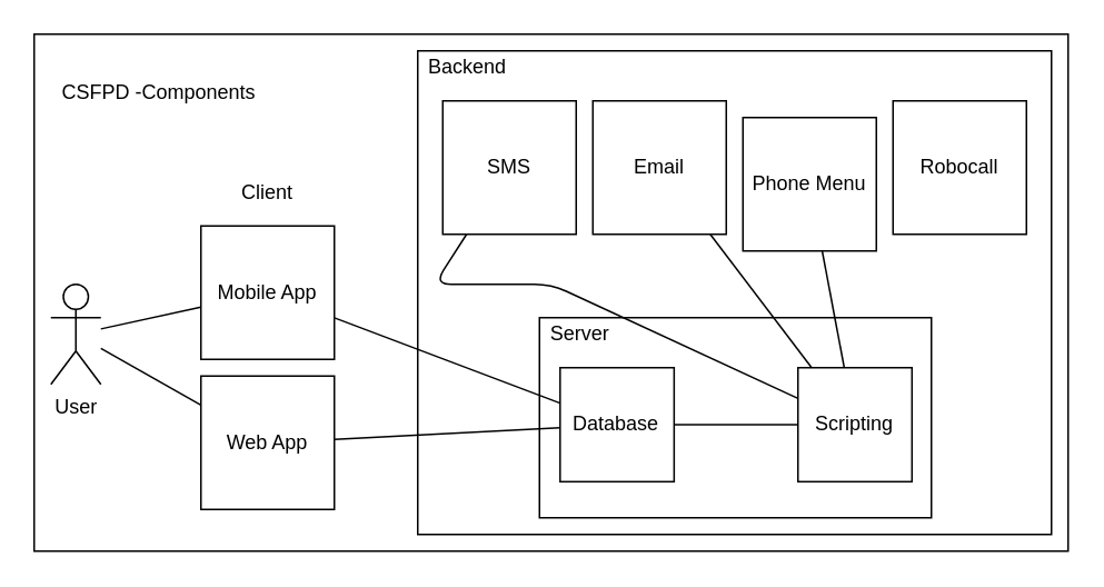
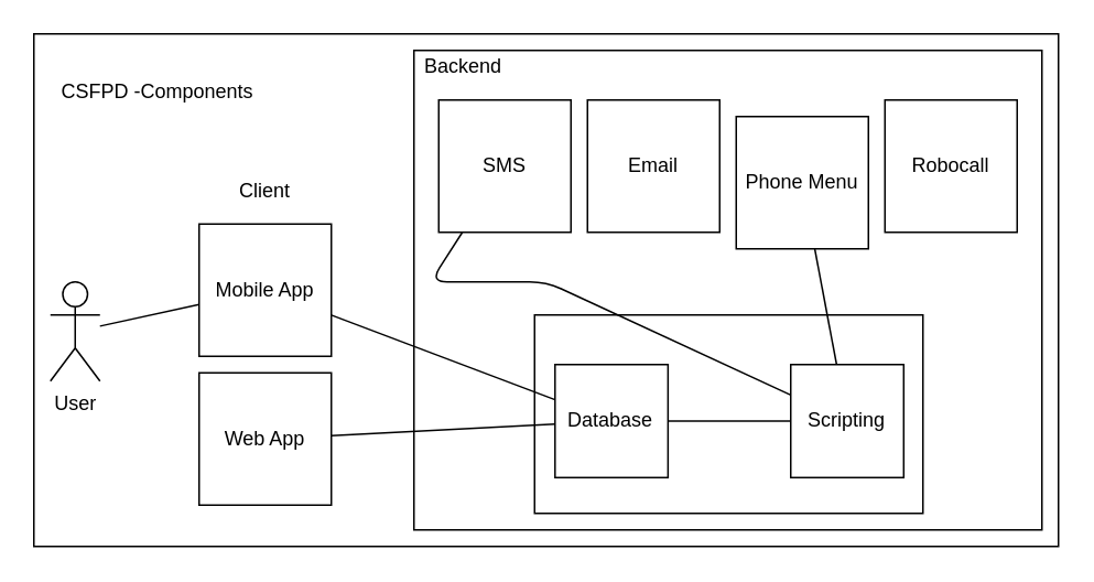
- <mxCell id="20" value="" style="endArrow=none;html=1;" edge="1" parent="1" source="11" target="5"><mxGeometry width="50" height="50" relative="1" as="geometry"><mxPoint x="-70" y="210" as="sourcePoint" /><mxPoint y="160" as="targetPoint" x="-20" /></mxGeometry></mxCell>
- <mxCell id="12" value="Server" style="text;html=1;strokeColor=none;fillColor=none;align=center;verticalAlign=middle;whiteSpace=wrap;rounded=0;" parent="8" vertex="1"><mxGeometry width="49.474" height="20" as="geometry" /></mxCell>
- <mxCell id="26" value="" style="endArrow=none;html=1;" edge="1" parent="1" source="24" target="15"><mxGeometry width="50" height="50" relative="1" as="geometry"><mxPoint x="-80" y="260" as="sourcePoint" /><mxPoint x="-30" y="210" as="targetPoint" /></mxGeometry></mxCell>
